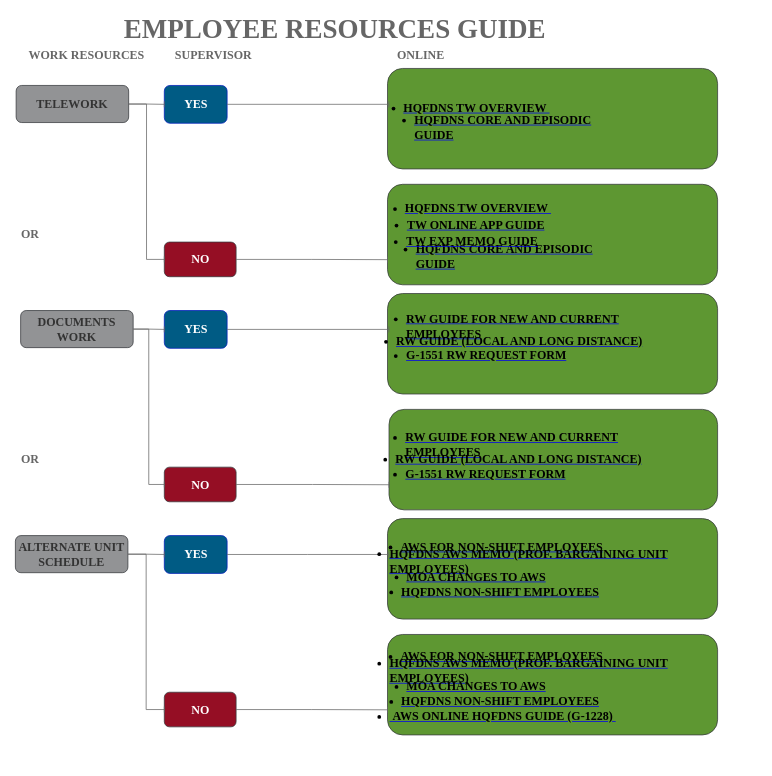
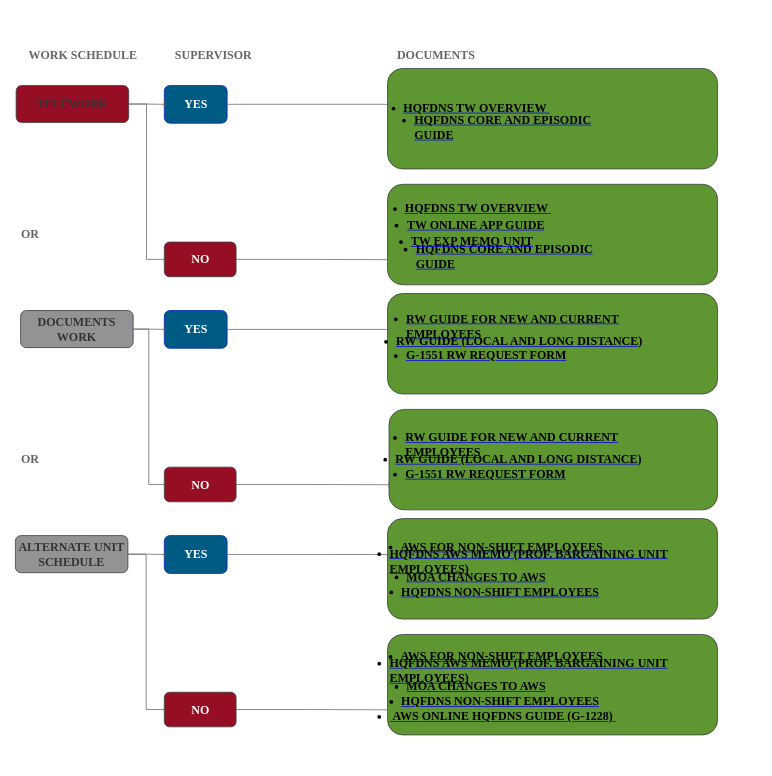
- <mxCell id="2" value="&lt;font data-font-src=&quot;https://fonts.googleapis.com/css?family=Source+Sans+Pro&quot; color=&quot;#666666&quot; style=&quot;font-size: 36px;&quot;&gt;&lt;b style=&quot;&quot;&gt;EMPLOYEE RESOURCES GUIDE&lt;/b&gt;&lt;/font&gt;" style="text;html=1;strokeColor=none;fillColor=none;align=center;verticalAlign=middle;whiteSpace=wrap;rounded=0;fontFamily=Source Sans Pro;fontSource=https%3A%2F%2Ffonts.googleapis.com%2Fcss%3Ffamily%3DSource%2BSans%2BPro;fontSize=16;" parent="1" vertex="1"><mxGeometry x="126" y="20.38" width="640" height="34.62" as="geometry" /></mxCell>
- <mxCell id="18" value="&lt;b style=&quot;font-size: 16px;&quot;&gt;&lt;font data-font-src=&quot;https://fonts.googleapis.com/css?family=Source+Sans+Pro&quot; style=&quot;font-size: 16px;&quot; color=&quot;#666666&quot;&gt;WORK RESOURCES&lt;/font&gt;&lt;/b&gt;" style="text;html=1;strokeColor=none;fillColor=none;align=left;verticalAlign=middle;whiteSpace=wrap;rounded=0;fontFamily=Source Sans Pro;fontSource=https%3A%2F%2Ffonts.googleapis.com%2Fcss%3Ffamily%3DSource%2BSans%2BPro;fontSize=16;" parent="17" vertex="1"><mxGeometry y="1.421e-14" width="209.636" height="34.62" as="geometry" /></mxCell>
+ <mxCell id="18" value="&lt;b style=&quot;font-size: 16px;&quot;&gt;&lt;font data-font-src=&quot;https://fonts.googleapis.com/css?family=Source+Sans+Pro&quot; style=&quot;font-size: 16px;&quot; color=&quot;#666666&quot;&gt;WORK SCHEDULE&lt;/font&gt;&lt;/b&gt;" style="text;html=1;strokeColor=none;fillColor=none;align=left;verticalAlign=middle;whiteSpace=wrap;rounded=0;fontFamily=Source Sans Pro;fontSource=https%3A%2F%2Ffonts.googleapis.com%2Fcss%3Ffamily%3DSource%2BSans%2BPro;fontSize=16;" parent="17" vertex="1"><mxGeometry y="1.421e-14" width="209.636" height="34.62" as="geometry" /></mxCell>
- <mxCell id="20" value="&lt;b style=&quot;font-size: 16px;&quot;&gt;&lt;font data-font-src=&quot;https://fonts.googleapis.com/css?family=Source+Sans+Pro&quot; style=&quot;font-size: 16px;&quot; color=&quot;#666666&quot;&gt;ONLINE&lt;/font&gt;&lt;/b&gt;" style="text;html=1;strokeColor=none;fillColor=none;align=left;verticalAlign=middle;whiteSpace=wrap;rounded=0;fontFamily=Source Sans Pro;fontSource=https%3A%2F%2Ffonts.googleapis.com%2Fcss%3Ffamily%3DSource%2BSans%2BPro;fontSize=16;" parent="17" vertex="1"><mxGeometry x="491.364" width="209.636" height="34.62" as="geometry" /></mxCell>
+ <mxCell id="20" value="&lt;b style=&quot;font-size: 16px;&quot;&gt;&lt;font data-font-src=&quot;https://fonts.googleapis.com/css?family=Source+Sans+Pro&quot; style=&quot;font-size: 16px;&quot; color=&quot;#666666&quot;&gt;DOCUMENTS&lt;/font&gt;&lt;/b&gt;" style="text;html=1;strokeColor=none;fillColor=none;align=left;verticalAlign=middle;whiteSpace=wrap;rounded=0;fontFamily=Source Sans Pro;fontSource=https%3A%2F%2Ffonts.googleapis.com%2Fcss%3Ffamily%3DSource%2BSans%2BPro;fontSize=16;" parent="17" vertex="1"><mxGeometry x="491.364" width="209.636" height="34.62" as="geometry" /></mxCell>
- <mxCell id="4" value="&lt;b style=&quot;font-size: 16px;&quot;&gt;&lt;font color=&quot;#333333&quot; data-font-src=&quot;https://fonts.googleapis.com/css?family=Source+Sans+Pro&quot; style=&quot;font-size: 16px;&quot;&gt;TELEWORK&lt;/font&gt;&lt;/b&gt;" style="rounded=1;whiteSpace=wrap;html=1;fontSize=16;glass=0;strokeWidth=1;shadow=0;fillColor=#929395;strokeColor=#36393d;fontFamily=Source Sans Pro;fontSource=https%3A%2F%2Ffonts.googleapis.com%2Fcss%3Ffamily%3DSource%2BSans%2BPro;" parent="3" vertex="1"><mxGeometry x="-5" y="1.232" width="150" height="49.457" as="geometry" /></mxCell>
+ <mxCell id="4" value="&lt;b style=&quot;font-size: 16px;&quot;&gt;&lt;font color=&quot;#333333&quot; data-font-src=&quot;https://fonts.googleapis.com/css?family=Source+Sans+Pro&quot; style=&quot;font-size: 16px;&quot;&gt;TELEWORK&lt;/font&gt;&lt;/b&gt;" style="rounded=1;whiteSpace=wrap;html=1;fontSize=16;glass=0;strokeWidth=1;shadow=0;fillColor=#950e24;strokeColor=#36393d;fontFamily=Source Sans Pro;fontSource=https%3A%2F%2Ffonts.googleapis.com%2Fcss%3Ffamily%3DSource%2BSans%2BPro;" parent="3" vertex="1"><mxGeometry x="-5" y="1.232" width="150" height="49.457" as="geometry" /></mxCell>
- <mxCell id="64" value="&lt;ul style=&quot;border-color: var(--border-color); color: rgb(0, 0, 0); font-size: 16px; font-weight: 700; text-align: left;&quot;&gt;&lt;li style=&quot;border-color: var(--border-color); font-size: 16px;&quot;&gt;&lt;span style=&quot;background-color: initial;&quot;&gt;TW EXP MEMO GUIDE&lt;/span&gt;&lt;/li&gt;&lt;/ul&gt;" style="text;html=1;strokeColor=none;fillColor=none;whiteSpace=wrap;align=center;verticalAlign=middle;fontColor=#0000EE;fontStyle=4;fontFamily=Source Sans Pro;fontSource=https%3A%2F%2Ffonts.googleapis.com%2Fcss%3Ffamily%3DSource%2BSans%2BPro;fontSize=16;" parent="61" vertex="1"><mxGeometry y="41" width="320" height="30" as="geometry" /></mxCell>
+ <mxCell id="64" value="&lt;ul style=&quot;border-color: var(--border-color); color: rgb(0, 0, 0); font-size: 16px; font-weight: 700; text-align: left;&quot;&gt;&lt;li style=&quot;border-color: var(--border-color); font-size: 16px;&quot;&gt;&lt;span style=&quot;background-color: initial;&quot;&gt;TW EXP MEMO UNIT&lt;/span&gt;&lt;/li&gt;&lt;/ul&gt;" style="text;html=1;strokeColor=none;fillColor=none;whiteSpace=wrap;align=center;verticalAlign=middle;fontColor=#0000EE;fontStyle=4;fontFamily=Source Sans Pro;fontSource=https%3A%2F%2Ffonts.googleapis.com%2Fcss%3Ffamily%3DSource%2BSans%2BPro;fontSize=16;" parent="61" vertex="1"><mxGeometry y="41" width="320" height="30" as="geometry" /></mxCell>
